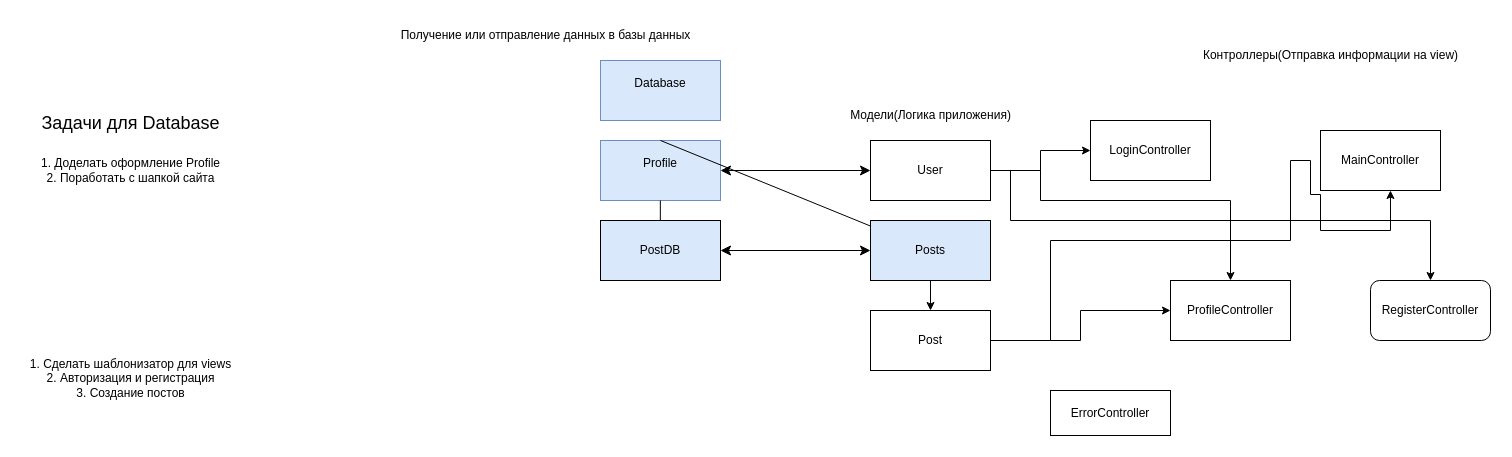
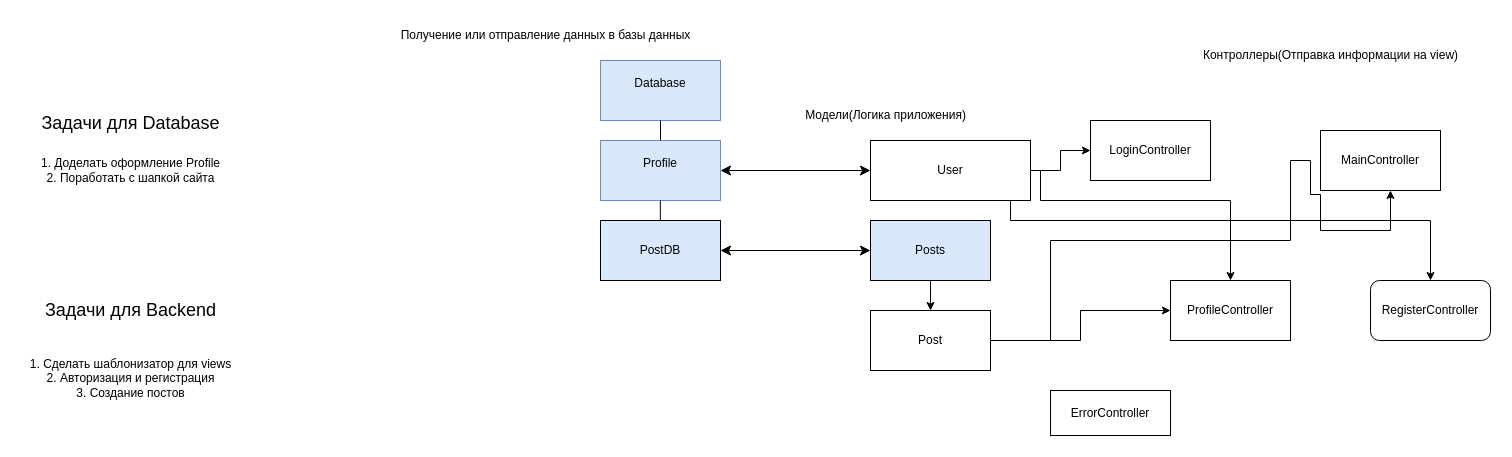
- <mxCell id="15" value="Модели(Логика приложения)" style="text;html=1;align=center;verticalAlign=middle;resizable=0;points=[];autosize=1;strokeColor=none;fillColor=none;" vertex="1" parent="1"><mxGeometry x="840" y="100" width="180" height="30" as="geometry" /></mxCell>
+ <mxCell id="15" value="Модели(Логика приложения)" style="text;html=1;align=center;verticalAlign=middle;resizable=0;points=[];autosize=1;strokeColor=none;fillColor=none;" vertex="1" parent="1"><mxGeometry x="795" y="100" width="180" height="30" as="geometry" /></mxCell>
- <mxCell id="11" value="User" style="whiteSpace=wrap;html=1;" vertex="1" parent="1"><mxGeometry x="870" y="140" width="120" height="60" as="geometry" /></mxCell>
+ <mxCell id="11" value="User" style="whiteSpace=wrap;html=1;" vertex="1" parent="1"><mxGeometry x="870" y="140" width="160" height="60" as="geometry" /></mxCell>
- <mxCell id="5" value="" style="endArrow=none;html=1;rounded=0;exitX=0.5;exitY=0;exitDx=0;exitDy=0;" edge="1" parent="1" source="3" target="16"><mxGeometry width="50" height="50" relative="1" as="geometry"><mxPoint x="620" y="170" as="sourcePoint" /><mxPoint x="670" y="120" as="targetPoint" /></mxGeometry></mxCell>
+ <mxCell id="5" value="" style="endArrow=none;html=1;rounded=0;exitX=0.5;exitY=0;exitDx=0;exitDy=0;entryX=0.5;entryY=1;entryDx=0;entryDy=0;" edge="1" parent="1" source="3" target="2"><mxGeometry width="50" height="50" relative="1" as="geometry"><mxPoint x="620" y="170" as="sourcePoint" /><mxPoint x="670" y="120" as="targetPoint" /></mxGeometry></mxCell>
+ <mxCell id="28" value="&lt;font style=&quot;font-size: 18px;&quot;&gt;Задачи для Backend&lt;/font&gt;" style="text;html=1;align=center;verticalAlign=middle;resizable=0;points=[];autosize=1;strokeColor=none;fillColor=none;" vertex="1" parent="1"><mxGeometry x="35" y="290" width="190" height="40" as="geometry" /></mxCell>
